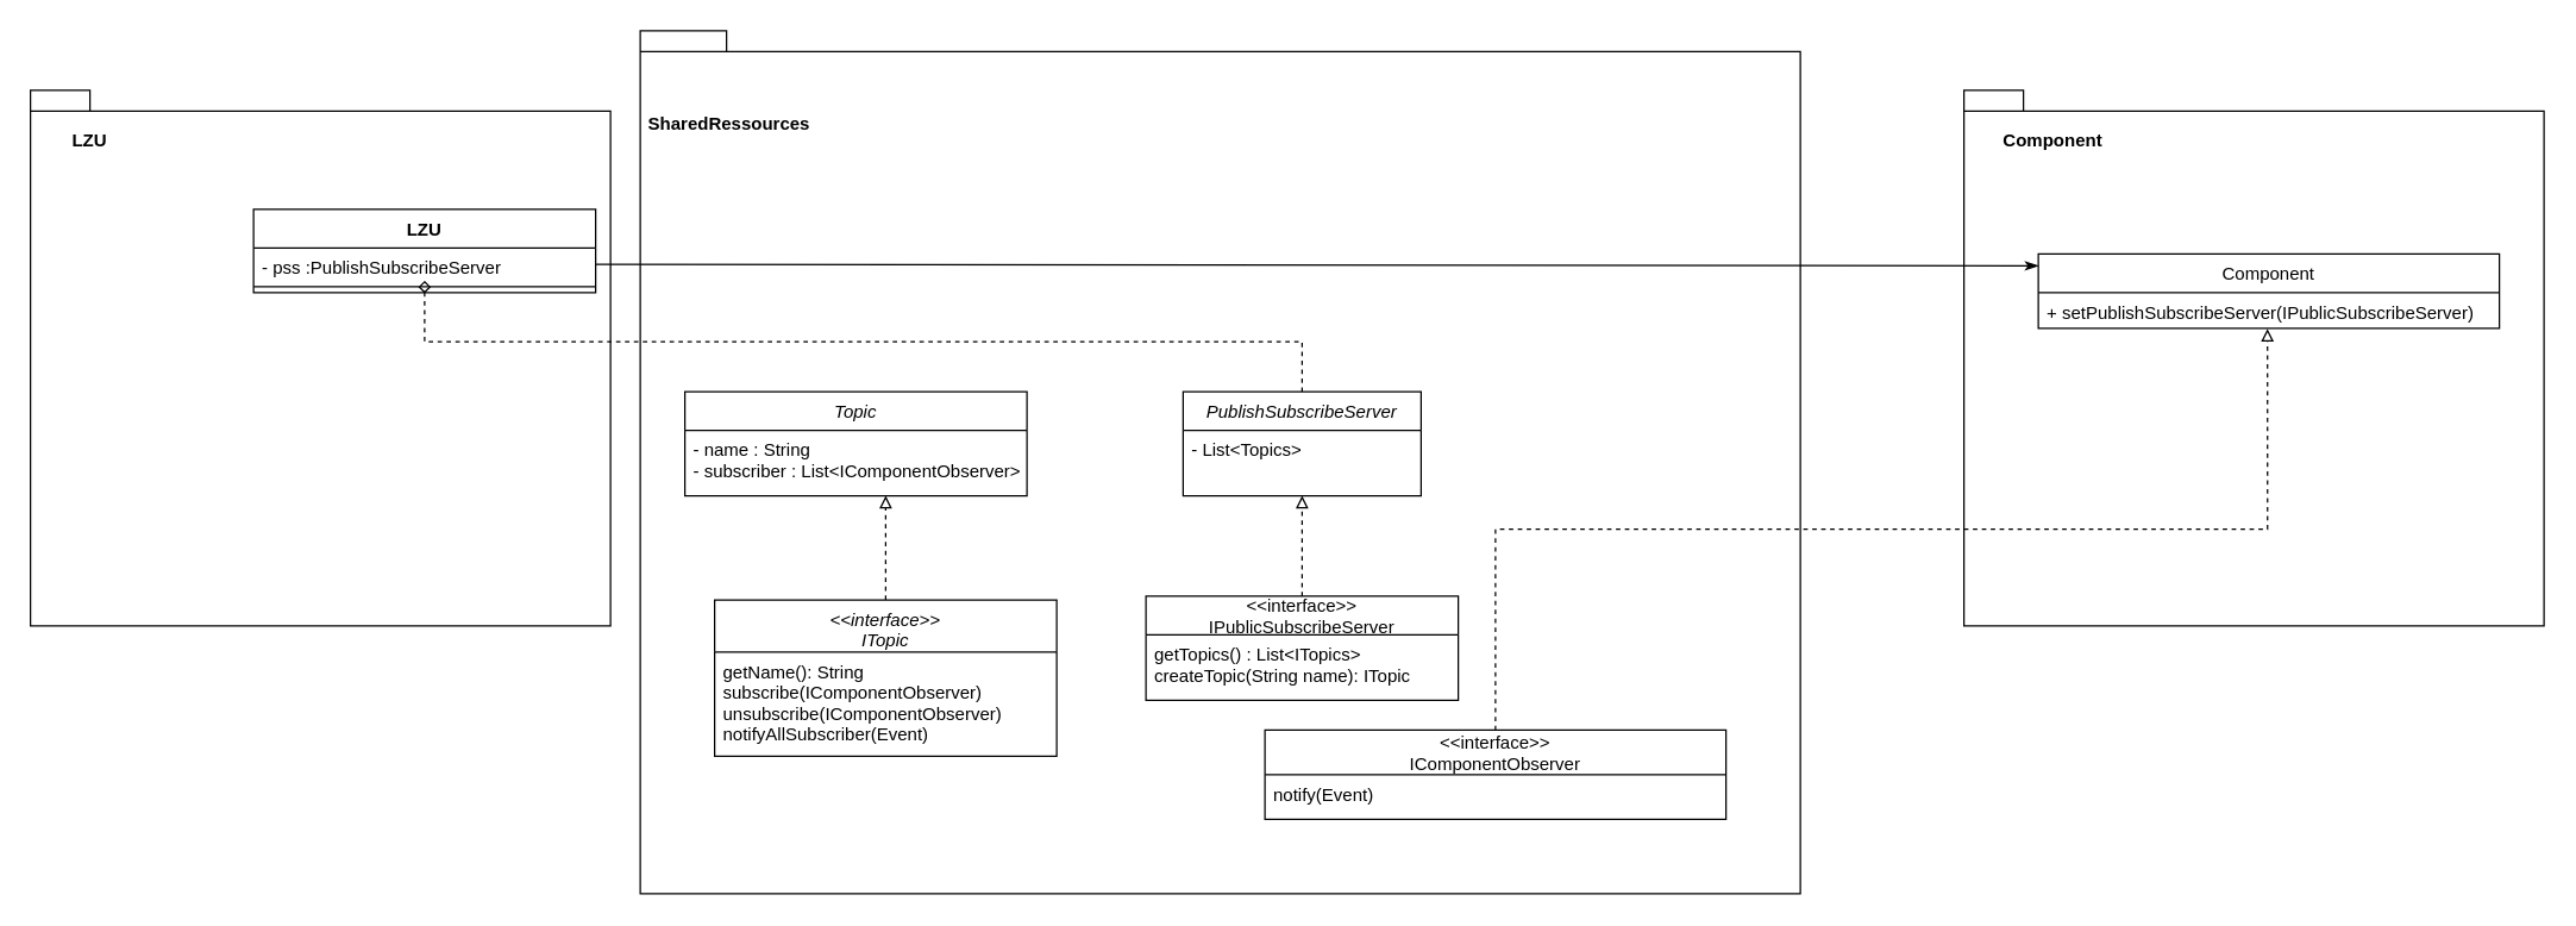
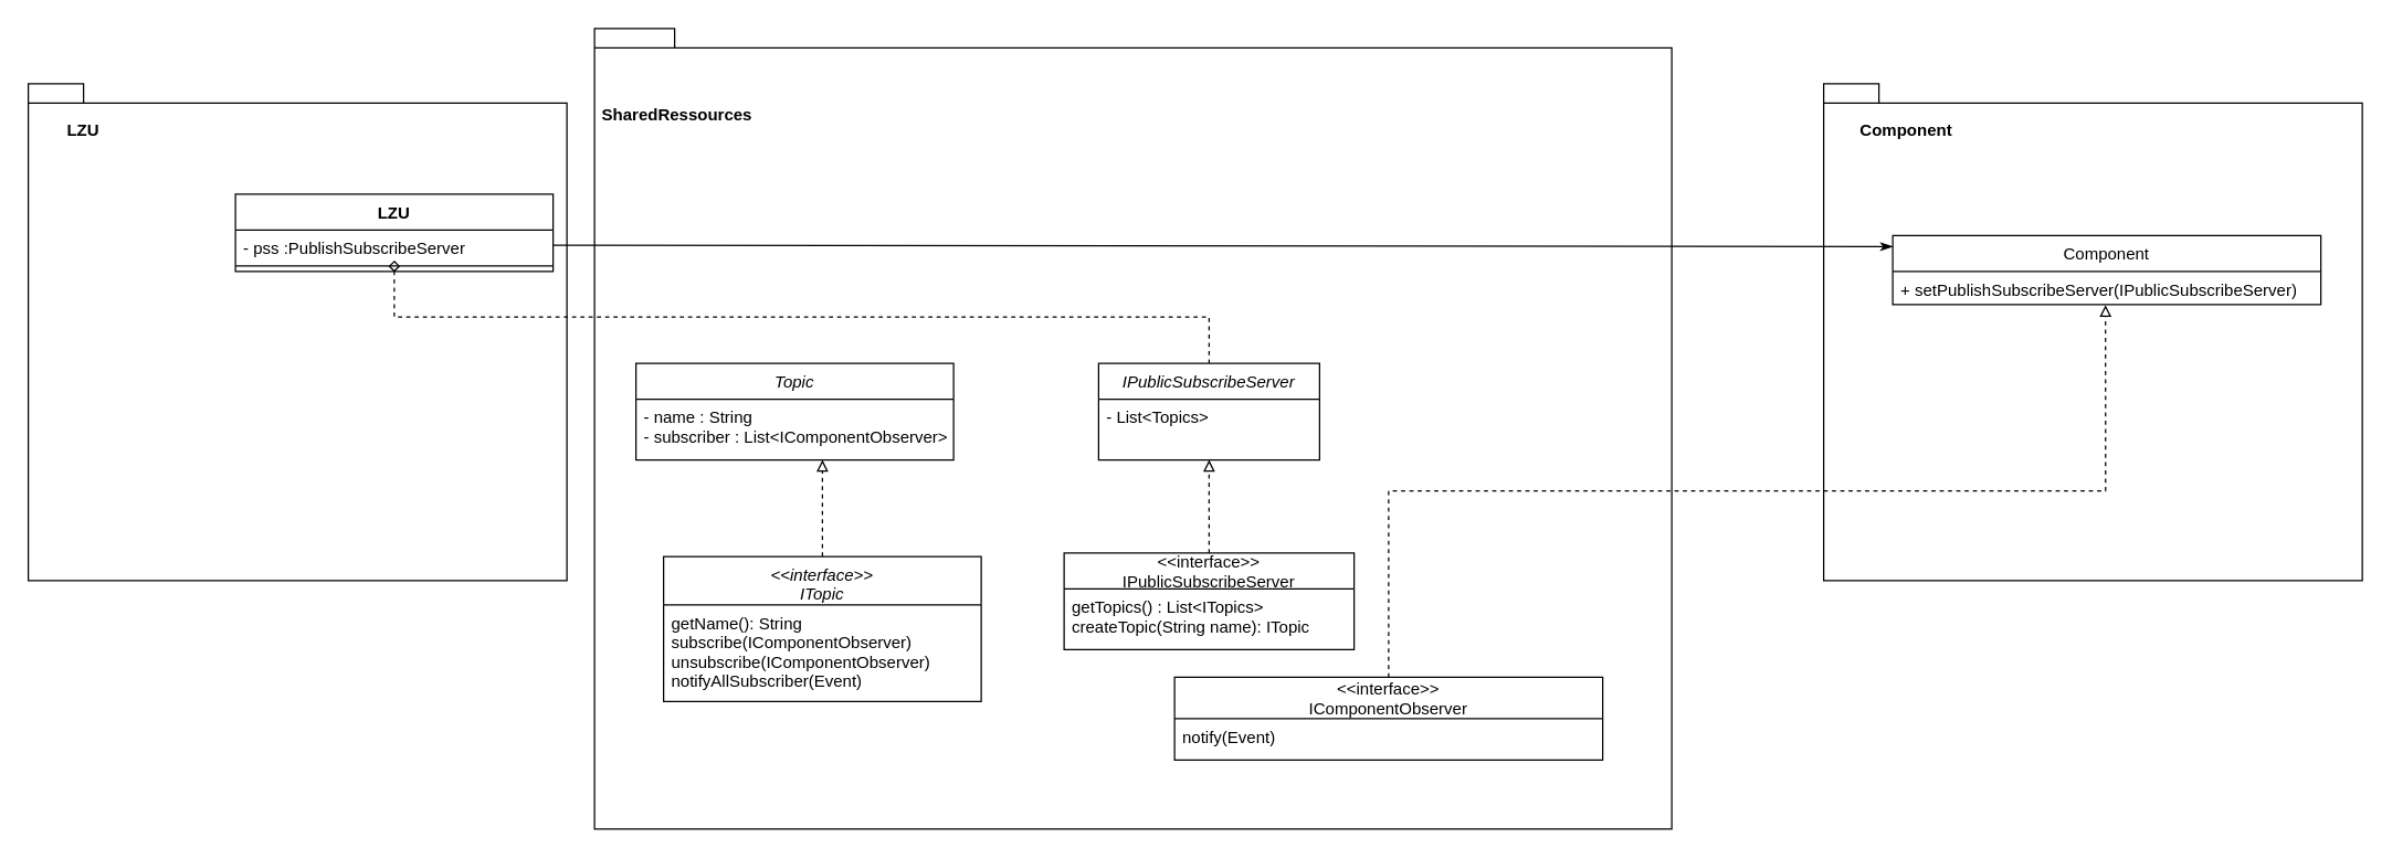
- <mxCell id="5" value="PublishSubscribeServer" style="swimlane;fontStyle=2;align=center;verticalAlign=top;childLayout=stackLayout;horizontal=1;startSize=26;horizontalStack=0;resizeParent=1;resizeLast=0;collapsible=1;marginBottom=0;rounded=0;shadow=0;strokeWidth=1;" parent="1" vertex="1"><mxGeometry x="795" y="262.5" width="160" height="70" as="geometry"><mxRectangle x="230" y="140" width="160" height="26" as="alternateBounds" /></mxGeometry></mxCell>
+ <mxCell id="5" value="IPublicSubscribeServer" style="swimlane;fontStyle=2;align=center;verticalAlign=top;childLayout=stackLayout;horizontal=1;startSize=26;horizontalStack=0;resizeParent=1;resizeLast=0;collapsible=1;marginBottom=0;rounded=0;shadow=0;strokeWidth=1;" parent="1" vertex="1"><mxGeometry x="795" y="262.5" width="160" height="70" as="geometry"><mxRectangle x="230" y="140" width="160" height="26" as="alternateBounds" /></mxGeometry></mxCell>
